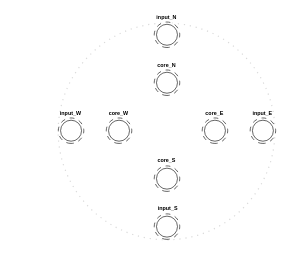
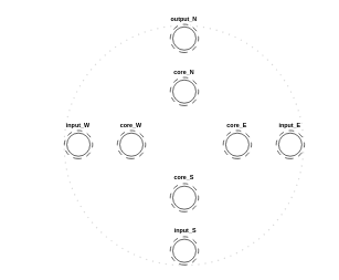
- <mxCell id="8" value="&lt;b style=&quot;font-size: 9px;&quot;&gt;input_N&lt;/b&gt;" style="text;html=1;strokeColor=none;fillColor=none;align=center;verticalAlign=middle;whiteSpace=wrap;rounded=0;fontSize=16;" parent="3" vertex="1"><mxGeometry x="7" width="20" height="10" as="geometry" /></mxCell>
+ <mxCell id="8" value="&lt;b style=&quot;font-size: 9px;&quot;&gt;output_N&lt;/b&gt;" style="text;html=1;strokeColor=none;fillColor=none;align=center;verticalAlign=middle;whiteSpace=wrap;rounded=0;fontSize=16;" parent="3" vertex="1"><mxGeometry x="7" width="20" height="10" as="geometry" /></mxCell>
